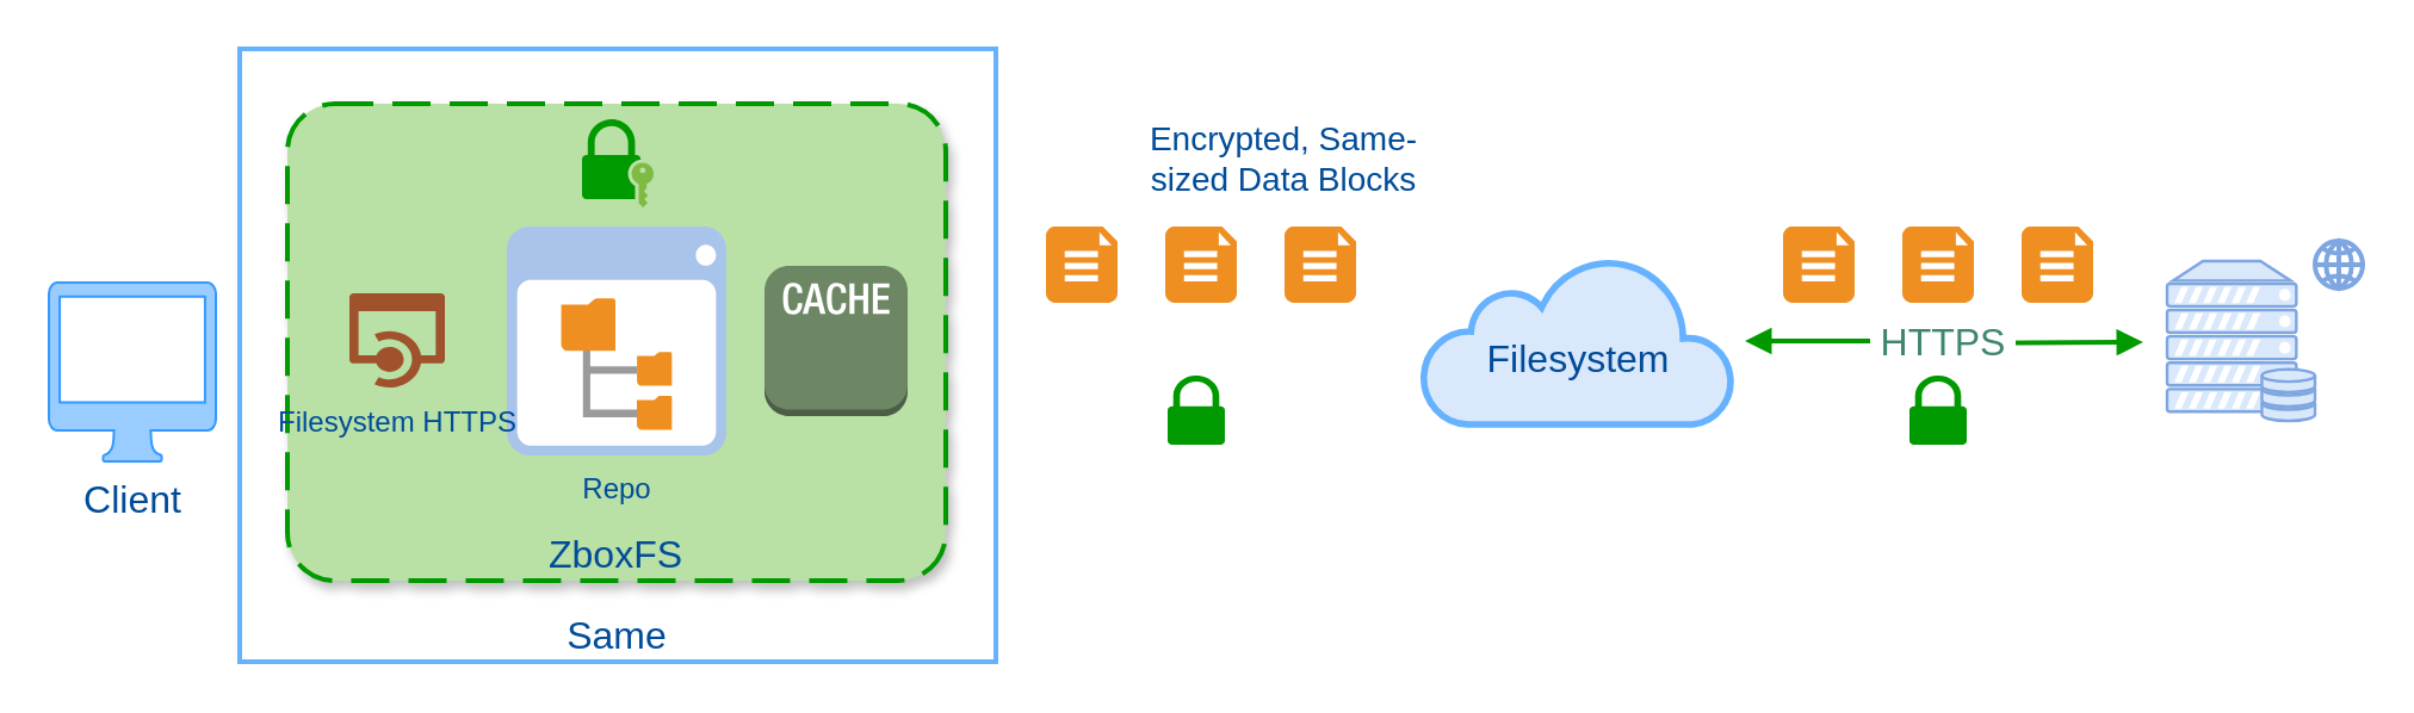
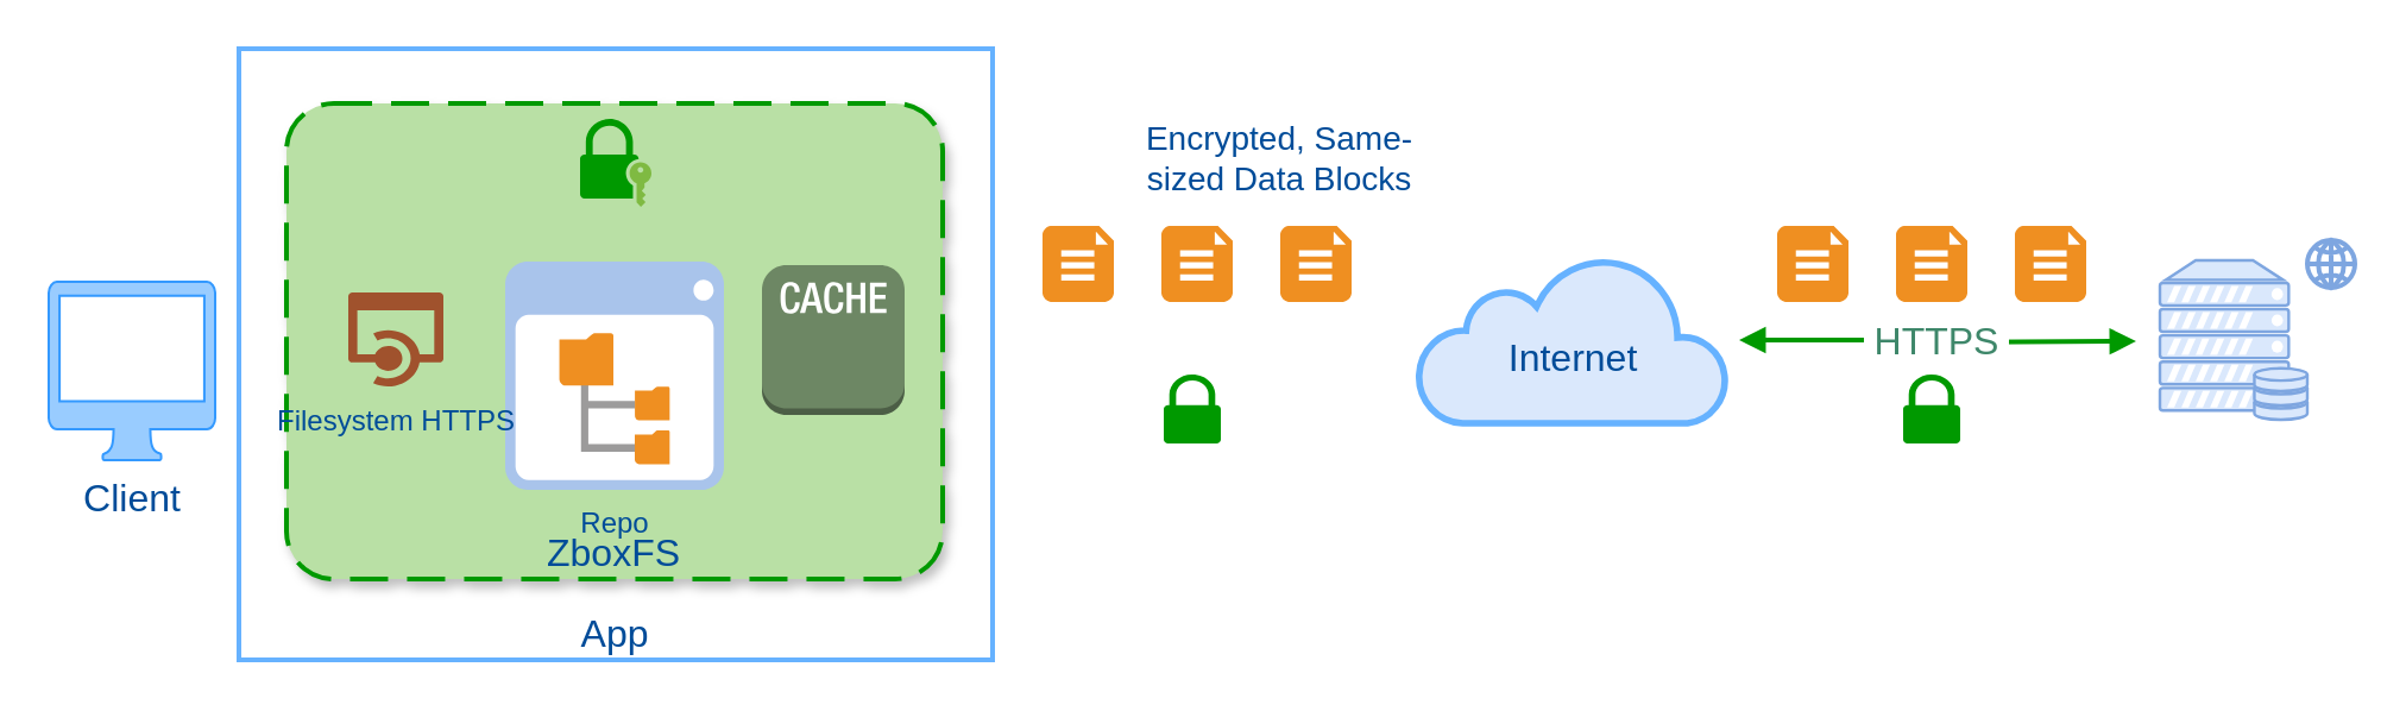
- <mxCell id="7" value="Repo" style="shadow=0;dashed=0;html=1;strokeColor=none;fillColor=#A9C4EB;labelPosition=center;verticalLabelPosition=bottom;verticalAlign=top;align=center;outlineConnect=0;shape=mxgraph.veeam.2d.file_system_browser;gradientColor=none;fontColor=#004C99;" parent="1" vertex="1"><mxGeometry x="212" y="94.5" width="92" height="96" as="geometry" /></mxCell>
+ <mxCell id="7" value="Repo" style="shadow=0;dashed=0;html=1;strokeColor=none;fillColor=#A9C4EB;labelPosition=center;verticalLabelPosition=bottom;verticalAlign=top;align=center;outlineConnect=0;shape=mxgraph.veeam.2d.file_system_browser;gradientColor=none;fontColor=#004C99;" parent="1" vertex="1"><mxGeometry x="212" y="109.5" width="92" height="96" as="geometry" /></mxCell>
- <mxCell id="4" value="Filesystem" style="html=1;outlineConnect=0;gradientDirection=north;strokeWidth=2;shape=mxgraph.networks.cloud;strokeColor=#66B2FF;fillColor=#dae8fc;fontSize=16;fontColor=#004C99;spacingTop=14;" parent="1" vertex="1"><mxGeometry x="596" y="107.5" width="130" height="70" as="geometry" /></mxCell>
+ <mxCell id="4" value="Internet" style="html=1;outlineConnect=0;gradientDirection=north;strokeWidth=2;shape=mxgraph.networks.cloud;strokeColor=#66B2FF;fillColor=#dae8fc;fontSize=16;fontColor=#004C99;spacingTop=14;" parent="1" vertex="1"><mxGeometry x="596" y="107.5" width="130" height="70" as="geometry" /></mxCell>
- <mxCell id="2" value="Same" style="rounded=0;arcSize=10;strokeColor=#66B2FF;fillColor=none;strokeWidth=2;verticalAlign=bottom;fontSize=16;shadow=0;fontColor=#004C99;" parent="1" vertex="1"><mxGeometry x="100" y="20" width="317" height="257" as="geometry" /></mxCell>
+ <mxCell id="2" value="App" style="rounded=0;arcSize=10;strokeColor=#66B2FF;fillColor=none;strokeWidth=2;verticalAlign=bottom;fontSize=16;shadow=0;fontColor=#004C99;" parent="1" vertex="1"><mxGeometry x="100" y="20" width="317" height="257" as="geometry" /></mxCell>
